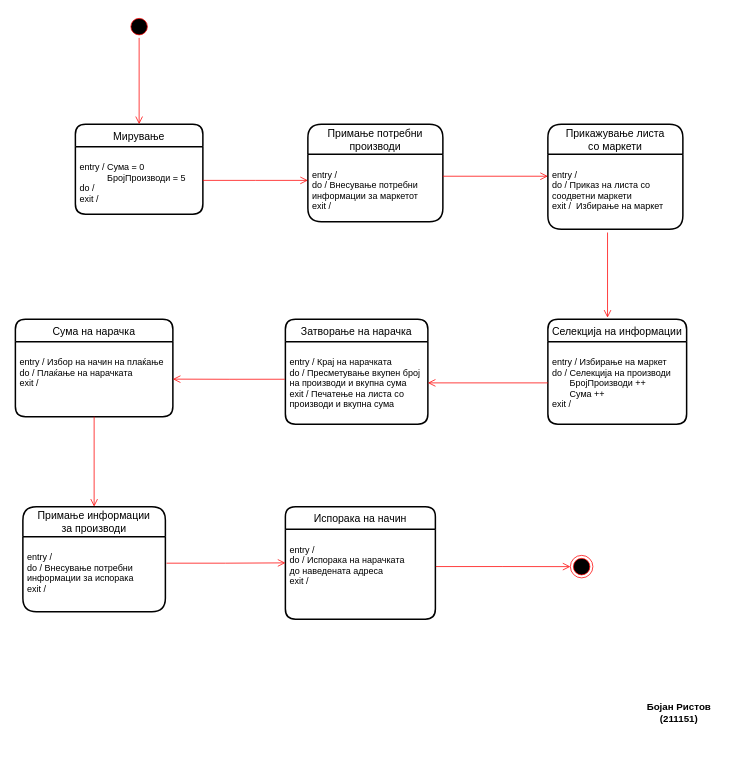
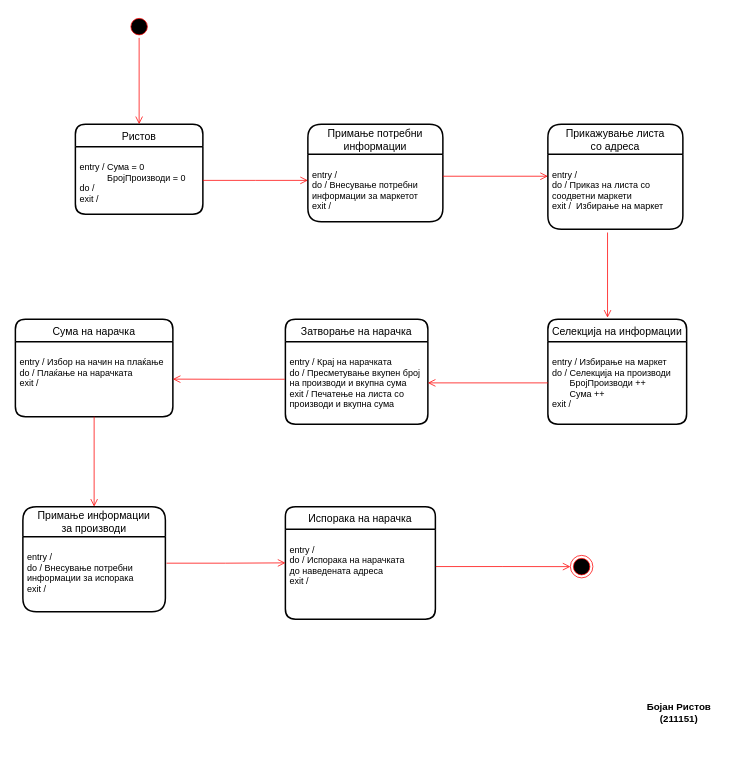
- <mxCell id="6" value="Примање потребни &#10;производи" style="swimlane;childLayout=stackLayout;horizontal=1;startSize=40;horizontalStack=0;rounded=1;fontSize=14;fontStyle=0;strokeWidth=2;resizeParent=0;resizeLast=1;shadow=0;dashed=0;align=center;" vertex="1" parent="1"><mxGeometry x="410" y="165" width="180" height="130" as="geometry"><mxRectangle x="480" y="120" width="160" height="40" as="alternateBounds" /></mxGeometry></mxCell>
+ <mxCell id="6" value="Примање потребни &#10;информации" style="swimlane;childLayout=stackLayout;horizontal=1;startSize=40;horizontalStack=0;rounded=1;fontSize=14;fontStyle=0;strokeWidth=2;resizeParent=0;resizeLast=1;shadow=0;dashed=0;align=center;" vertex="1" parent="1"><mxGeometry x="410" y="165" width="180" height="130" as="geometry"><mxRectangle x="480" y="120" width="160" height="40" as="alternateBounds" /></mxGeometry></mxCell>
- <mxCell id="8" value="Прикажување листа &#10;со маркети" style="swimlane;childLayout=stackLayout;horizontal=1;startSize=40;horizontalStack=0;rounded=1;fontSize=14;fontStyle=0;strokeWidth=2;resizeParent=0;resizeLast=1;shadow=0;dashed=0;align=center;" vertex="1" parent="1"><mxGeometry x="730" y="165" width="180" height="140" as="geometry"><mxRectangle x="300" y="330" width="240" height="30" as="alternateBounds" /></mxGeometry></mxCell>
+ <mxCell id="8" value="Прикажување листа &#10;со адреса" style="swimlane;childLayout=stackLayout;horizontal=1;startSize=40;horizontalStack=0;rounded=1;fontSize=14;fontStyle=0;strokeWidth=2;resizeParent=0;resizeLast=1;shadow=0;dashed=0;align=center;" vertex="1" parent="1"><mxGeometry x="730" y="165" width="180" height="140" as="geometry"><mxRectangle x="300" y="330" width="240" height="30" as="alternateBounds" /></mxGeometry></mxCell>
- <mxCell id="2" value="Мирување" style="swimlane;childLayout=stackLayout;horizontal=1;startSize=30;horizontalStack=0;rounded=1;fontSize=14;fontStyle=0;strokeWidth=2;resizeParent=0;resizeLast=1;shadow=0;dashed=0;align=center;" vertex="1" parent="1"><mxGeometry x="100" y="165" width="170" height="120" as="geometry" /></mxCell>
+ <mxCell id="2" value="Ристов" style="swimlane;childLayout=stackLayout;horizontal=1;startSize=30;horizontalStack=0;rounded=1;fontSize=14;fontStyle=0;strokeWidth=2;resizeParent=0;resizeLast=1;shadow=0;dashed=0;align=center;" vertex="1" parent="1"><mxGeometry x="100" y="165" width="170" height="120" as="geometry" /></mxCell>
- <mxCell id="3" value="&#10;entry / Сума = 0&#10;           БројПроизводи = 5&#10;do / &#10;exit / " style="align=left;strokeColor=none;fillColor=none;spacingLeft=4;fontSize=12;verticalAlign=top;resizable=0;rotatable=0;part=1;fontStyle=0" vertex="1" parent="2"><mxGeometry y="30" width="170" height="90" as="geometry" /></mxCell>
+ <mxCell id="3" value="&#10;entry / Сума = 0&#10;           БројПроизводи = 0&#10;do / &#10;exit / " style="align=left;strokeColor=none;fillColor=none;spacingLeft=4;fontSize=12;verticalAlign=top;resizable=0;rotatable=0;part=1;fontStyle=0" vertex="1" parent="2"><mxGeometry y="30" width="170" height="90" as="geometry" /></mxCell>
- <mxCell id="23" value="Испорака на начин" style="swimlane;childLayout=stackLayout;horizontal=1;startSize=30;horizontalStack=0;rounded=1;fontSize=14;fontStyle=0;strokeWidth=2;resizeParent=0;resizeLast=1;shadow=0;dashed=0;align=center;" vertex="1" parent="1"><mxGeometry x="380" y="675" width="200" height="150" as="geometry" /></mxCell>
+ <mxCell id="23" value="Испорака на нарачка" style="swimlane;childLayout=stackLayout;horizontal=1;startSize=30;horizontalStack=0;rounded=1;fontSize=14;fontStyle=0;strokeWidth=2;resizeParent=0;resizeLast=1;shadow=0;dashed=0;align=center;" vertex="1" parent="1"><mxGeometry x="380" y="675" width="200" height="150" as="geometry" /></mxCell>
